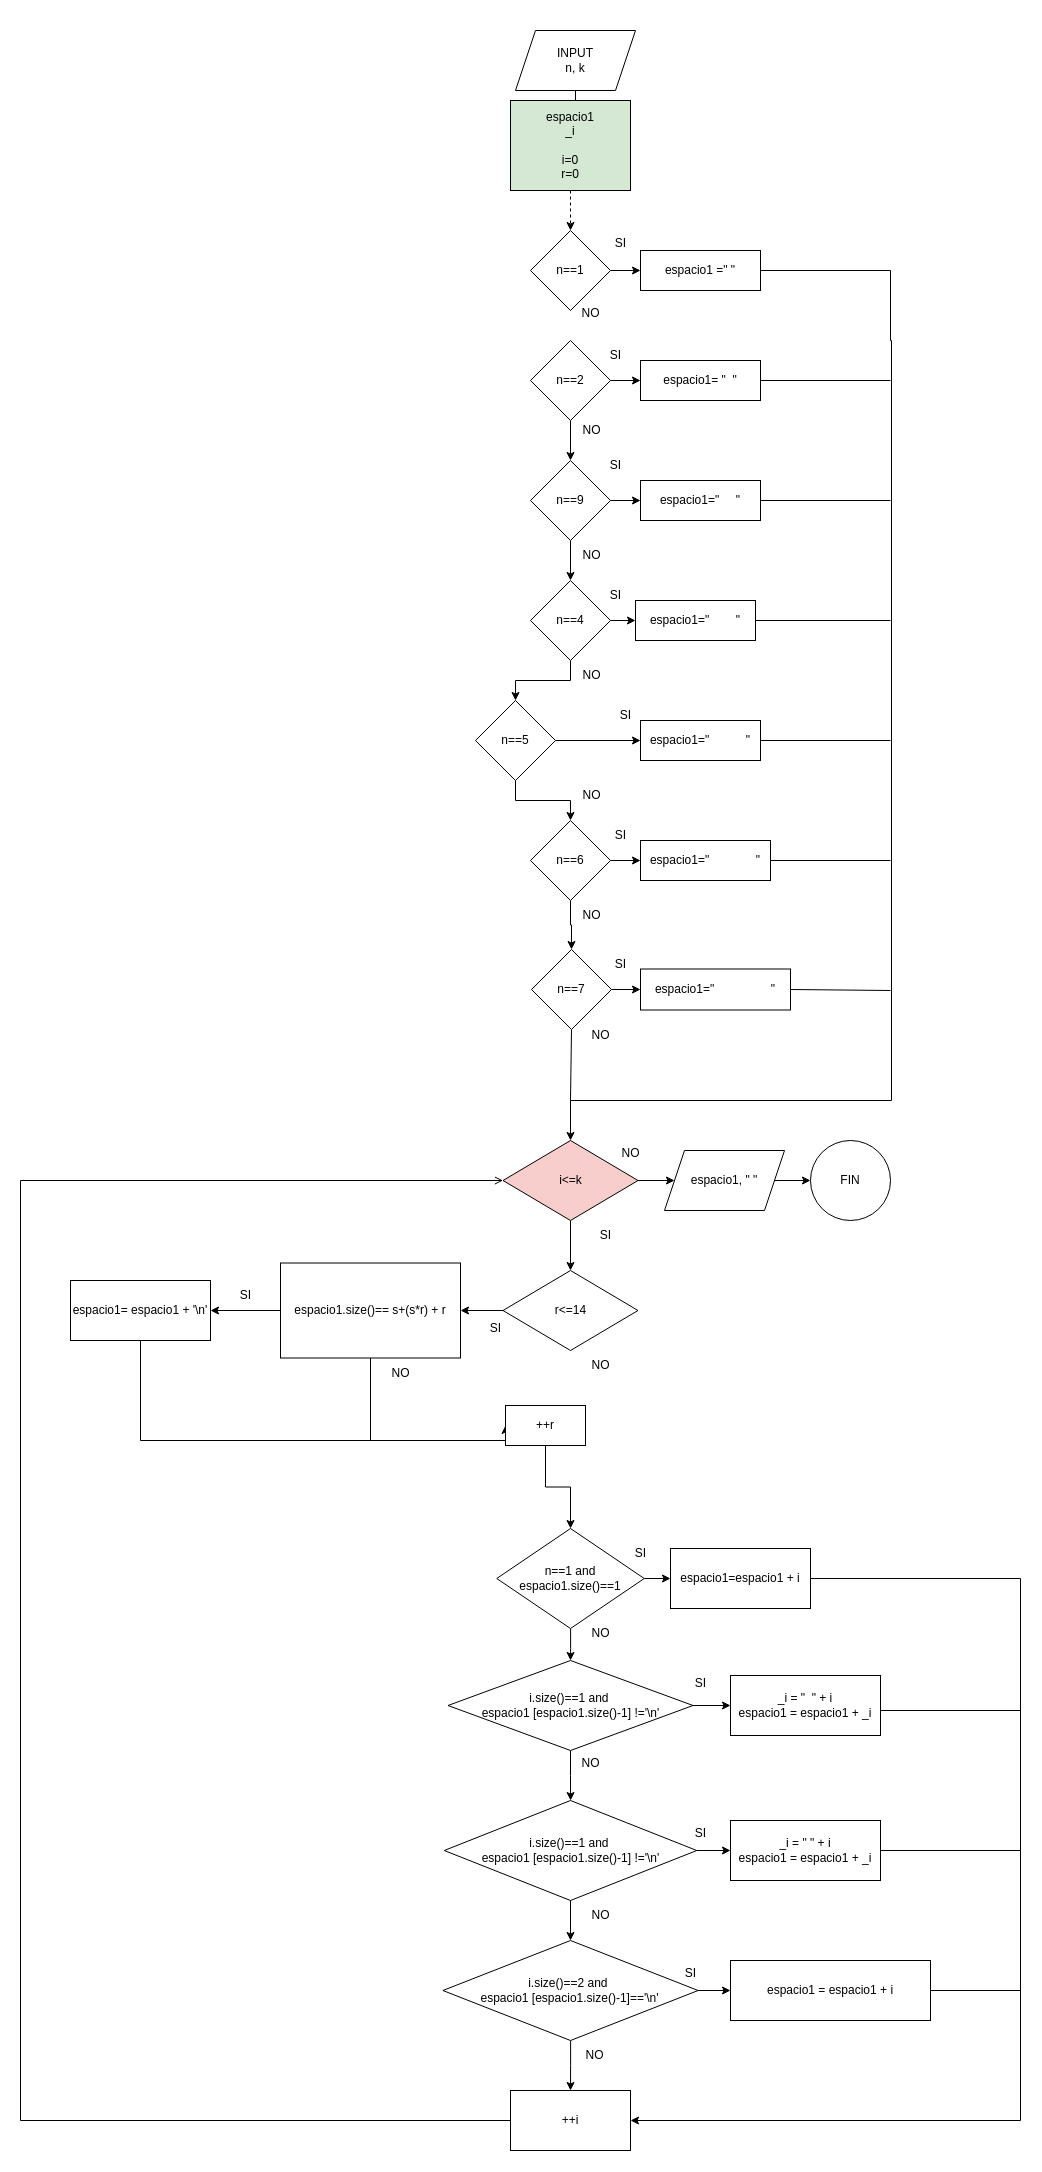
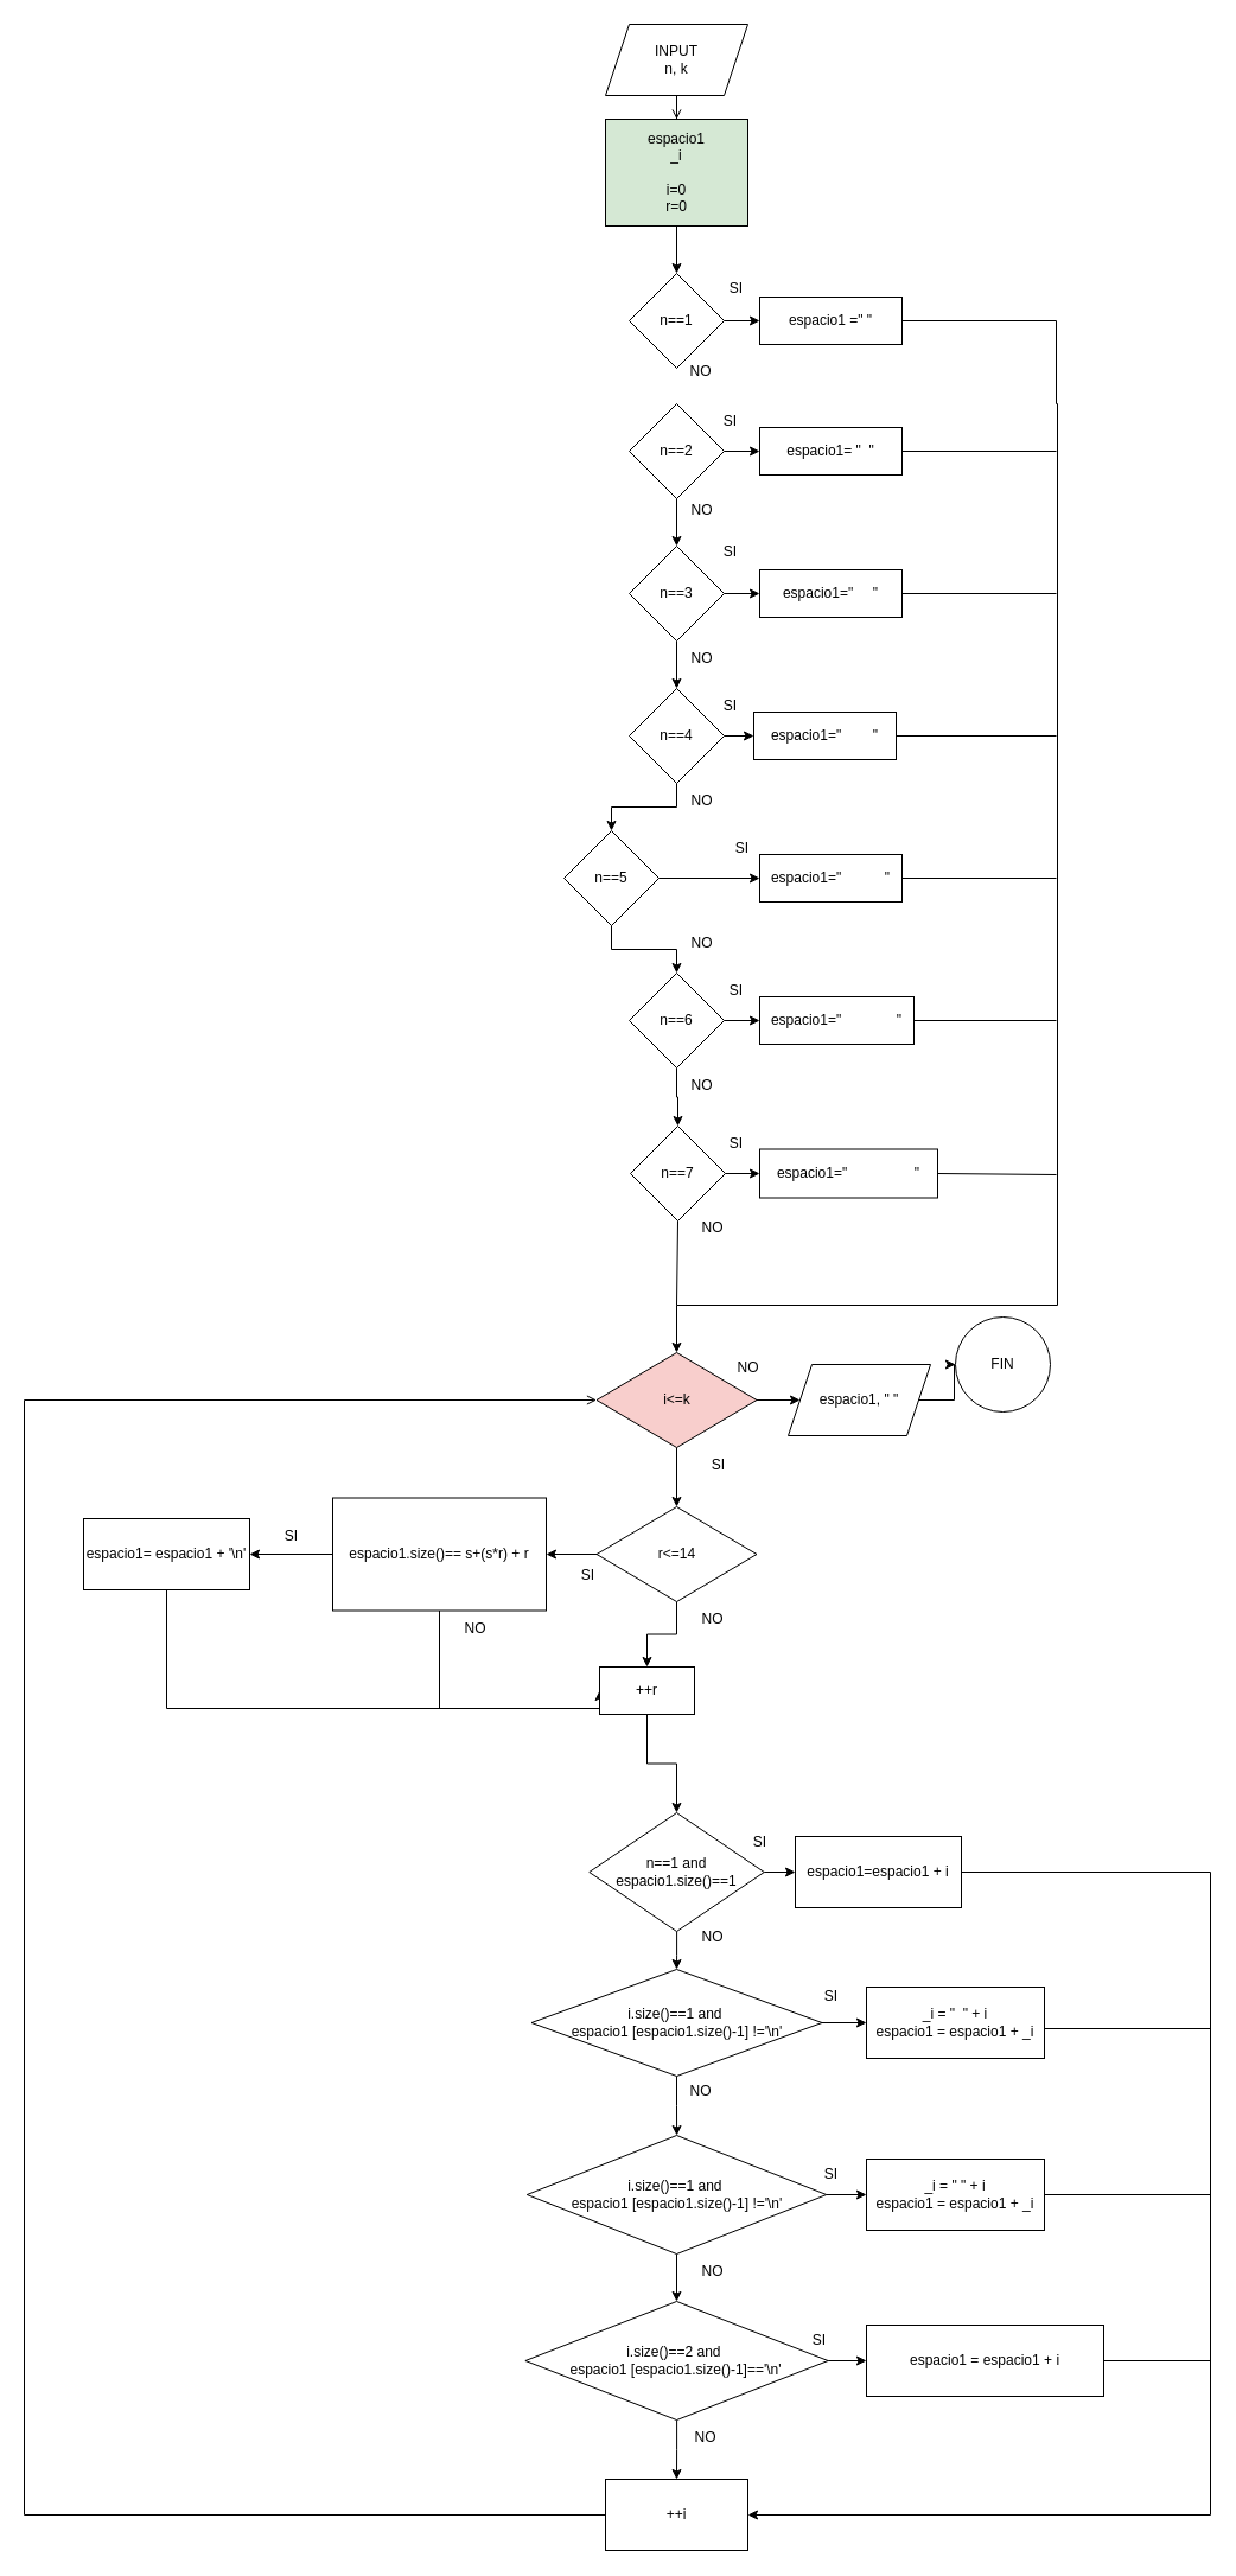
- <mxCell id="3" value="INPUT&lt;div&gt;n, k&lt;/div&gt;" style="shape=parallelogram;perimeter=parallelogramPerimeter;whiteSpace=wrap;html=1;fixedSize=1;" vertex="1" parent="1"><mxGeometry x="515" y="30" width="120" height="60" as="geometry" /></mxCell>
+ <mxCell id="3" value="INPUT&lt;div&gt;n, k&lt;/div&gt;" style="shape=parallelogram;perimeter=parallelogramPerimeter;whiteSpace=wrap;html=1;fixedSize=1;" vertex="1" parent="1"><mxGeometry x="510" y="20" width="120" height="60" as="geometry" /></mxCell>
- <mxCell id="4" value="" style="edgeStyle=orthogonalEdgeStyle;rounded=0;orthogonalLoop=1;jettySize=auto;html=1;dashed=1;" edge="1" parent="1" source="5" target="7"><mxGeometry relative="1" as="geometry" /></mxCell>
+ <mxCell id="4" value="" style="edgeStyle=orthogonalEdgeStyle;rounded=0;orthogonalLoop=1;jettySize=auto;html=1;" edge="1" parent="1" source="5" target="7"><mxGeometry relative="1" as="geometry" /></mxCell>
- <mxCell id="13" value="n==9" style="rhombus;whiteSpace=wrap;html=1;" vertex="1" parent="1"><mxGeometry x="530" y="460" width="80" height="80" as="geometry" /></mxCell>
+ <mxCell id="13" value="n==3" style="rhombus;whiteSpace=wrap;html=1;" vertex="1" parent="1"><mxGeometry x="530" y="460" width="80" height="80" as="geometry" /></mxCell>
- <mxCell id="61" value="FIN" style="ellipse;whiteSpace=wrap;html=1;" vertex="1" parent="1"><mxGeometry x="810" y="1140" width="80" height="80" as="geometry" /></mxCell>
+ <mxCell id="61" value="FIN" style="ellipse;whiteSpace=wrap;html=1;" vertex="1" parent="1"><mxGeometry x="805" y="1110" width="80" height="80" as="geometry" /></mxCell>
+ <mxCell id="64" style="edgeStyle=orthogonalEdgeStyle;rounded=0;orthogonalLoop=1;jettySize=auto;html=1;entryX=0.5;entryY=0;entryDx=0;entryDy=0;" edge="1" parent="1" source="65" target="77"><mxGeometry relative="1" as="geometry" /></mxCell>
